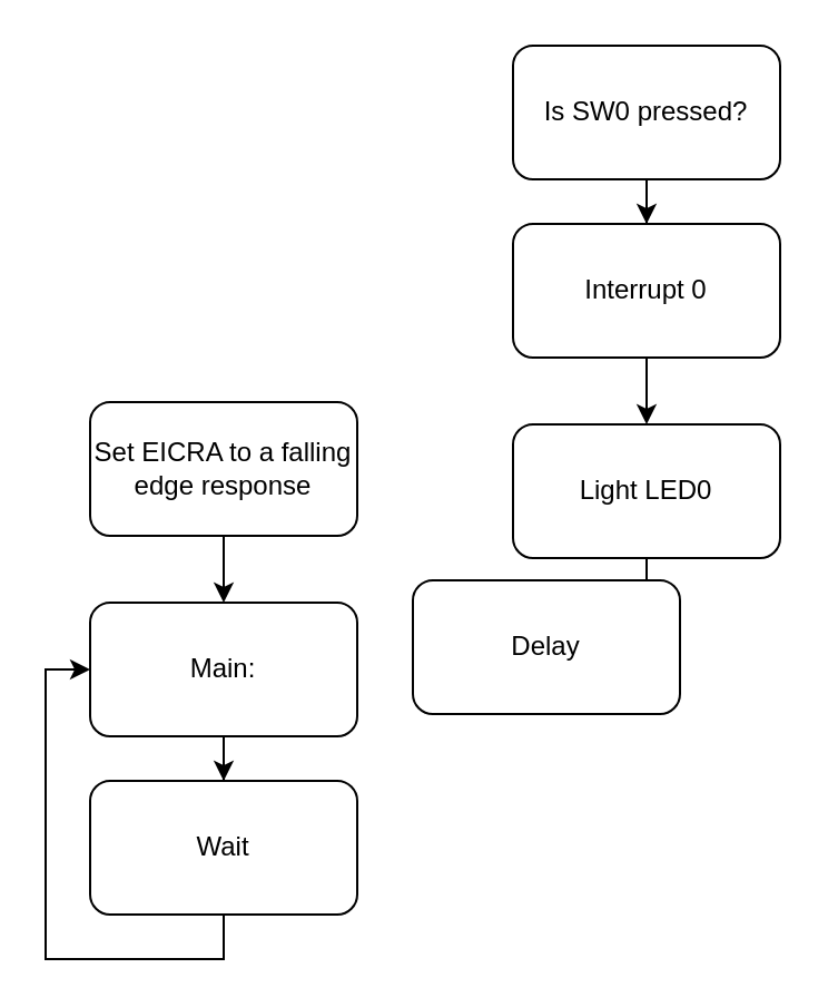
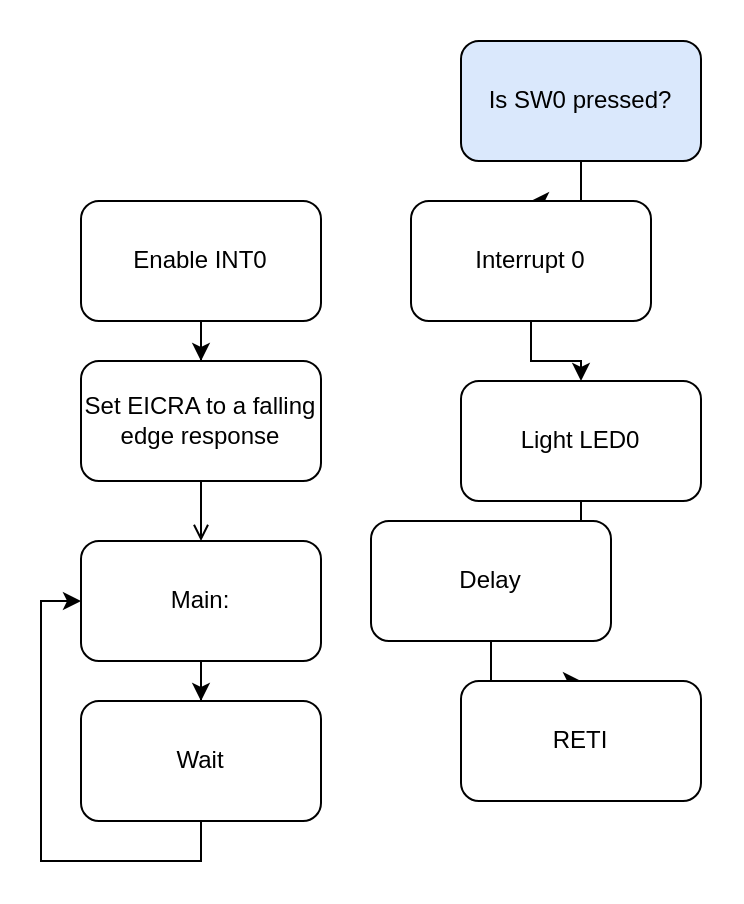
- <mxCell id="7" value="Is SW0 pressed?" style="rounded=1;whiteSpace=wrap;html=1;" vertex="1" parent="1"><mxGeometry x="230" y="20" width="120" height="60" as="geometry" /></mxCell>
+ <mxCell id="7" value="Is SW0 pressed?" style="rounded=1;whiteSpace=wrap;html=1;fillColor=#dae8fc;" vertex="1" parent="1"><mxGeometry x="230" y="20" width="120" height="60" as="geometry" /></mxCell>
+ <mxCell id="3" value="Enable INT0" style="rounded=1;whiteSpace=wrap;html=1;" vertex="1" parent="1"><mxGeometry x="40" y="100" width="120" height="60" as="geometry" /></mxCell>
- <mxCell id="9" value="Interrupt 0" style="rounded=1;whiteSpace=wrap;html=1;" vertex="1" parent="1"><mxGeometry x="230" y="100" width="120" height="60" as="geometry" /></mxCell>
+ <mxCell id="9" value="Interrupt 0" style="rounded=1;whiteSpace=wrap;html=1;" vertex="1" parent="1"><mxGeometry x="205" y="100" width="120" height="60" as="geometry" /></mxCell>
+ <mxCell id="2" value="" style="edgeStyle=orthogonalEdgeStyle;rounded=0;orthogonalLoop=1;jettySize=auto;html=1;" edge="1" parent="1" source="3" target="5"><mxGeometry relative="1" as="geometry" /></mxCell>
- <mxCell id="4" value="" style="edgeStyle=orthogonalEdgeStyle;rounded=0;orthogonalLoop=1;jettySize=auto;html=1;" edge="1" parent="1" source="5" target="16"><mxGeometry relative="1" as="geometry" /></mxCell>
+ <mxCell id="4" value="" style="edgeStyle=orthogonalEdgeStyle;rounded=0;orthogonalLoop=1;jettySize=auto;html=1;endArrow=open;" edge="1" parent="1" source="5" target="16"><mxGeometry relative="1" as="geometry" /></mxCell>
+ <mxCell id="12" value="" style="edgeStyle=orthogonalEdgeStyle;rounded=0;orthogonalLoop=1;jettySize=auto;html=1;" edge="1" parent="1" source="13" target="14"><mxGeometry relative="1" as="geometry" /></mxCell>
+ <mxCell id="14" value="RETI" style="rounded=1;whiteSpace=wrap;html=1;" vertex="1" parent="1"><mxGeometry x="230" y="340" width="120" height="60" as="geometry" /></mxCell>
